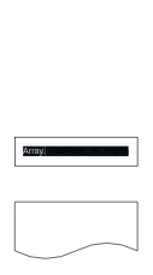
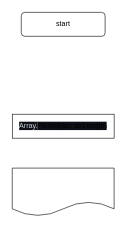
+ <mxCell id="2" value="start" style="rounded=1;whiteSpace=wrap;html=1;" parent="1" vertex="1"><mxGeometry x="35" y="20" width="140" height="40" as="geometry" /></mxCell>
